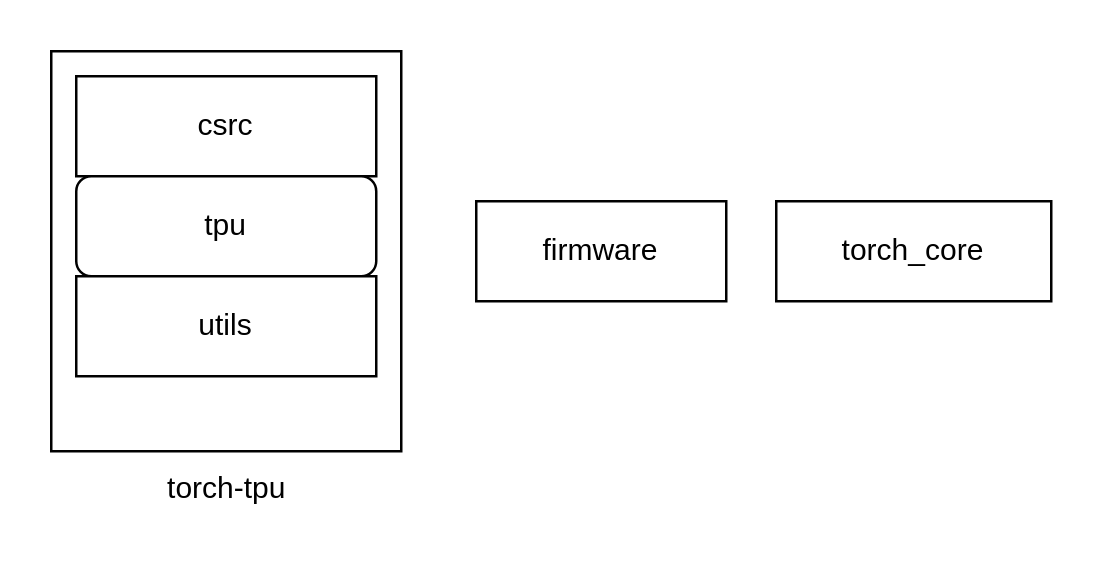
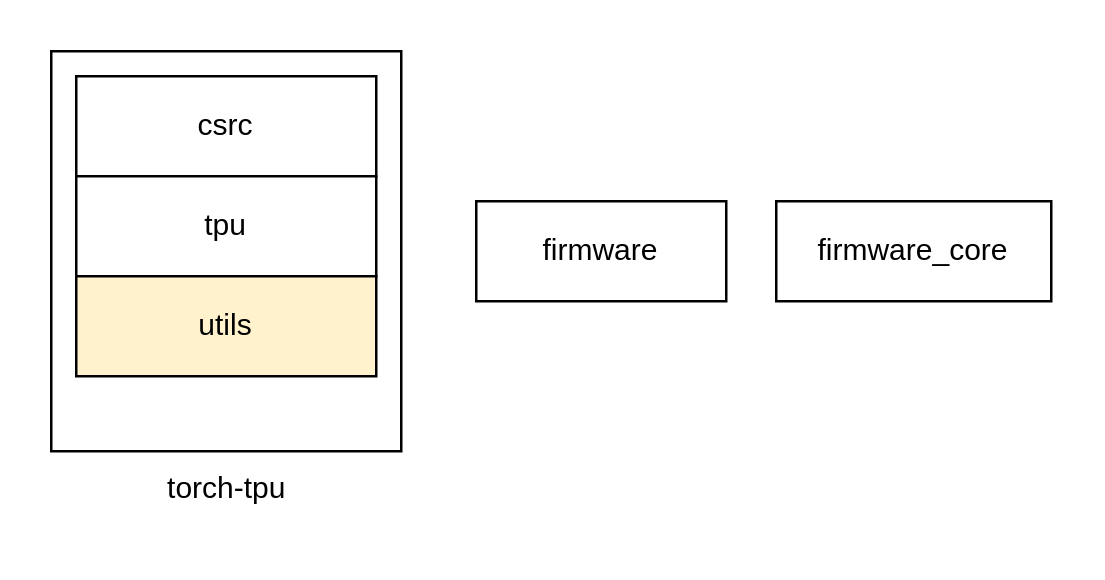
- <mxCell id="6" value="tpu" style="whiteSpace=wrap;html=1;rounded=1;" vertex="1" parent="1"><mxGeometry x="30" y="70" width="120" height="40" as="geometry" /></mxCell>
+ <mxCell id="6" value="tpu" style="whiteSpace=wrap;html=1;" vertex="1" parent="1"><mxGeometry x="30" y="70" width="120" height="40" as="geometry" /></mxCell>
- <mxCell id="5" value="torch_core" style="whiteSpace=wrap;html=1;" vertex="1" parent="1"><mxGeometry x="310" y="80" width="110" height="40" as="geometry" /></mxCell>
+ <mxCell id="5" value="firmware_core" style="whiteSpace=wrap;html=1;" vertex="1" parent="1"><mxGeometry x="310" y="80" width="110" height="40" as="geometry" /></mxCell>
- <mxCell id="7" value="utils" style="whiteSpace=wrap;html=1;" vertex="1" parent="1"><mxGeometry x="30" y="110" width="120" height="40" as="geometry" /></mxCell>
+ <mxCell id="7" value="utils" style="whiteSpace=wrap;html=1;fillColor=#fff2cc;" vertex="1" parent="1"><mxGeometry x="30" y="110" width="120" height="40" as="geometry" /></mxCell>
